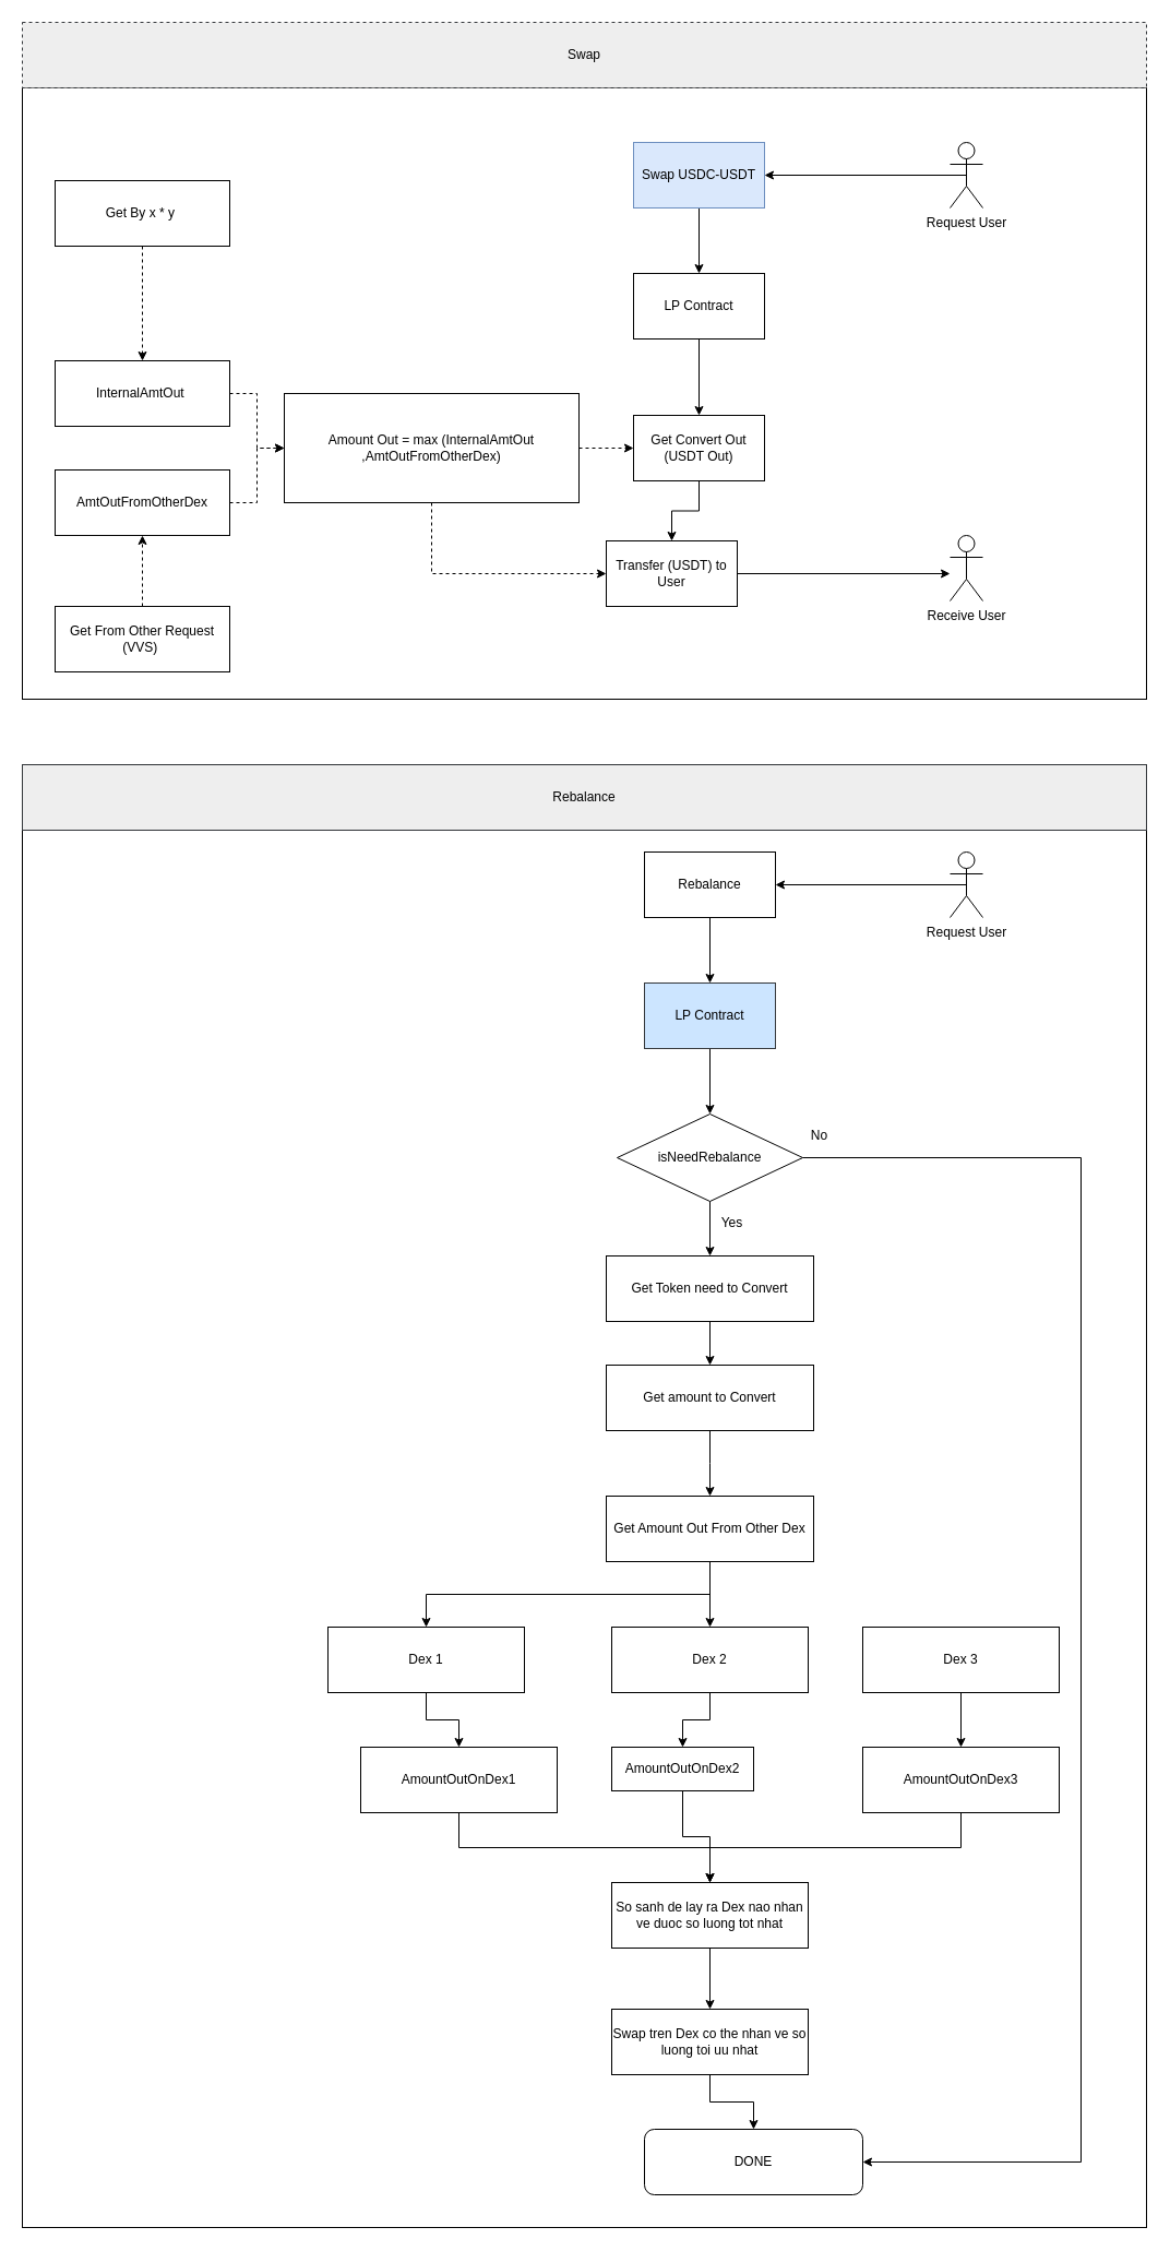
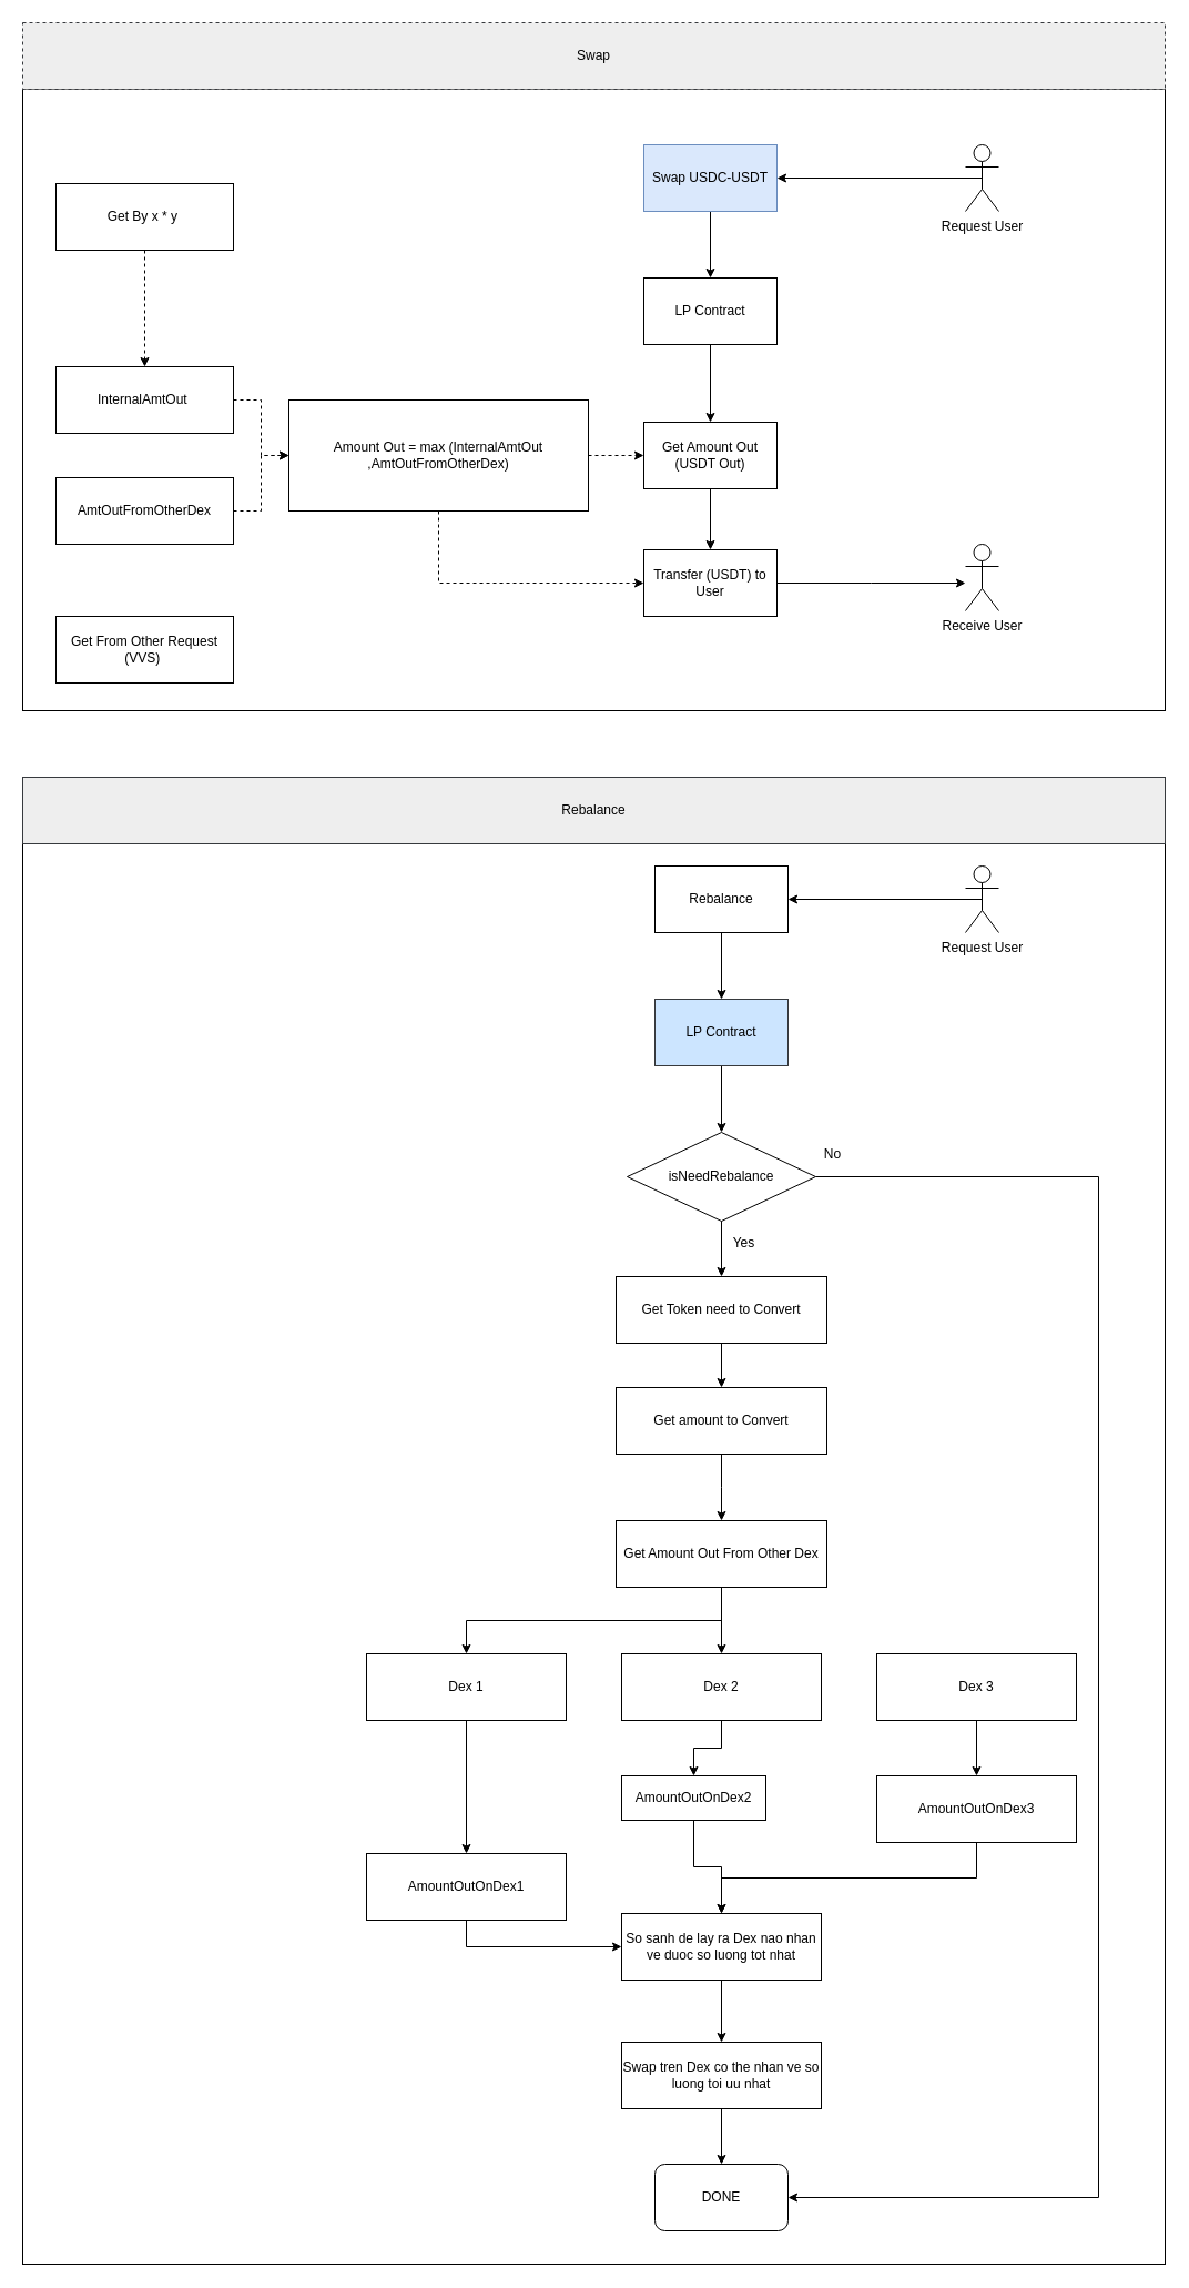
- <mxCell id="7" value="Get Convert Out (USDT Out)" style="rounded=0;whiteSpace=wrap;html=1;" parent="1" vertex="1"><mxGeometry x="580" y="380" width="120" height="60" as="geometry" /></mxCell>
+ <mxCell id="7" value="Get Amount Out (USDT Out)" style="rounded=0;whiteSpace=wrap;html=1;" parent="1" vertex="1"><mxGeometry x="580" y="380" width="120" height="60" as="geometry" /></mxCell>
- <mxCell id="14" style="edgeStyle=orthogonalEdgeStyle;rounded=0;orthogonalLoop=1;jettySize=auto;html=1;exitX=0.5;exitY=0;exitDx=0;exitDy=0;dashed=1;" parent="1" source="15" target="11" edge="1"><mxGeometry relative="1" as="geometry" /></mxCell>
- <mxCell id="20" value="Transfer (USDT) to User" style="rounded=0;whiteSpace=wrap;html=1;" parent="1" vertex="1"><mxGeometry x="555" y="495" width="120" height="60" as="geometry" /></mxCell>
+ <mxCell id="20" value="Transfer (USDT) to User" style="rounded=0;whiteSpace=wrap;html=1;" parent="1" vertex="1"><mxGeometry x="580" y="495" width="120" height="60" as="geometry" /></mxCell>
- <mxCell id="42" value="Dex 1" style="rounded=0;whiteSpace=wrap;html=1;fillColor=none;" parent="1" vertex="1"><mxGeometry x="300" y="1490" width="180" height="60" as="geometry" /></mxCell>
+ <mxCell id="42" value="Dex 1" style="rounded=0;whiteSpace=wrap;html=1;fillColor=none;" parent="1" vertex="1"><mxGeometry x="330" y="1490" width="180" height="60" as="geometry" /></mxCell>
- <mxCell id="48" value="AmountOutOnDex1" style="rounded=0;whiteSpace=wrap;html=1;fillColor=none;" parent="1" vertex="1"><mxGeometry x="330" y="1600" width="180" height="60" as="geometry" /></mxCell>
+ <mxCell id="48" value="AmountOutOnDex1" style="rounded=0;whiteSpace=wrap;html=1;fillColor=none;" parent="1" vertex="1"><mxGeometry x="330" y="1670" width="180" height="60" as="geometry" /></mxCell>
- <mxCell id="57" value="DONE" style="rounded=1;whiteSpace=wrap;html=1;fillColor=none;" parent="1" vertex="1"><mxGeometry x="590" y="1950" width="200" height="60" as="geometry" /></mxCell>
+ <mxCell id="57" value="DONE" style="rounded=1;whiteSpace=wrap;html=1;fillColor=none;" parent="1" vertex="1"><mxGeometry x="590" y="1950" width="120" height="60" as="geometry" /></mxCell>
